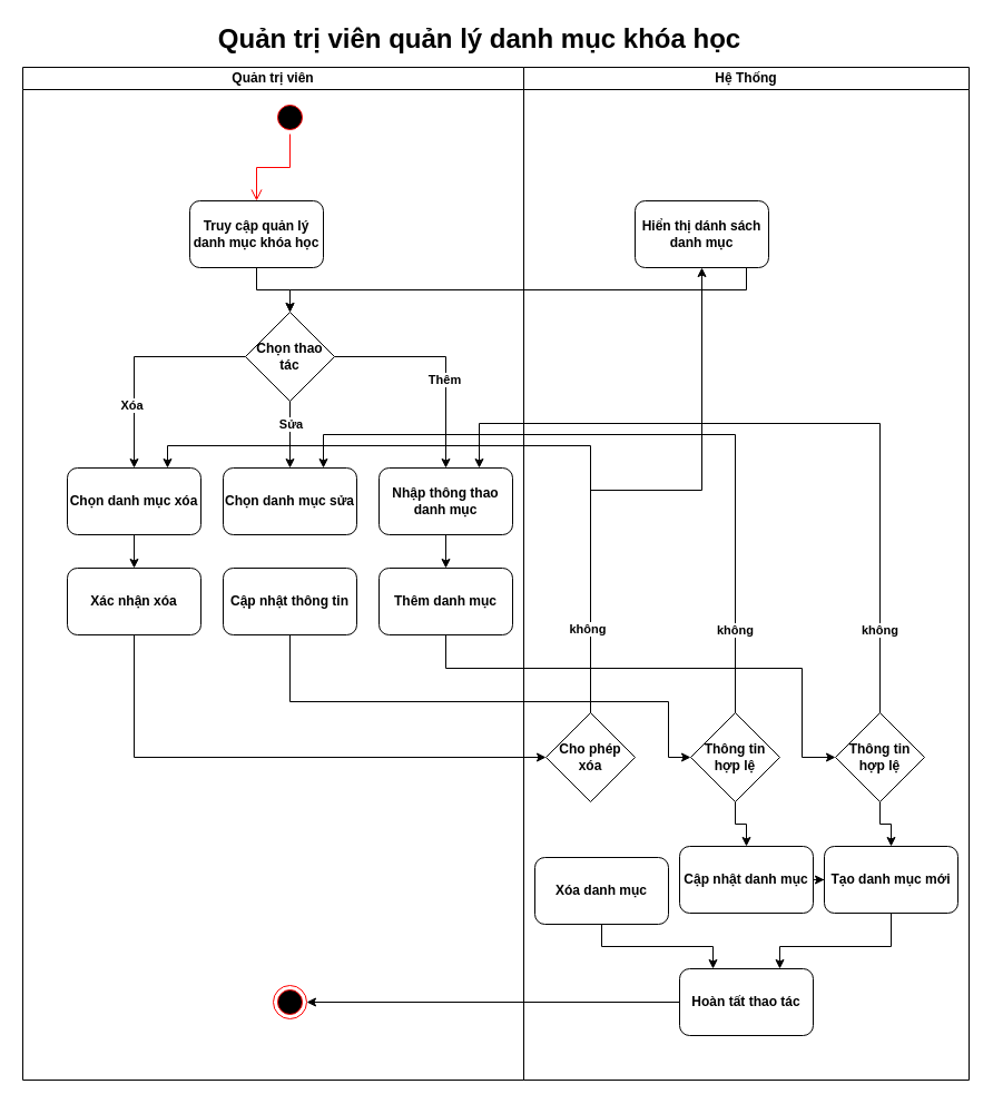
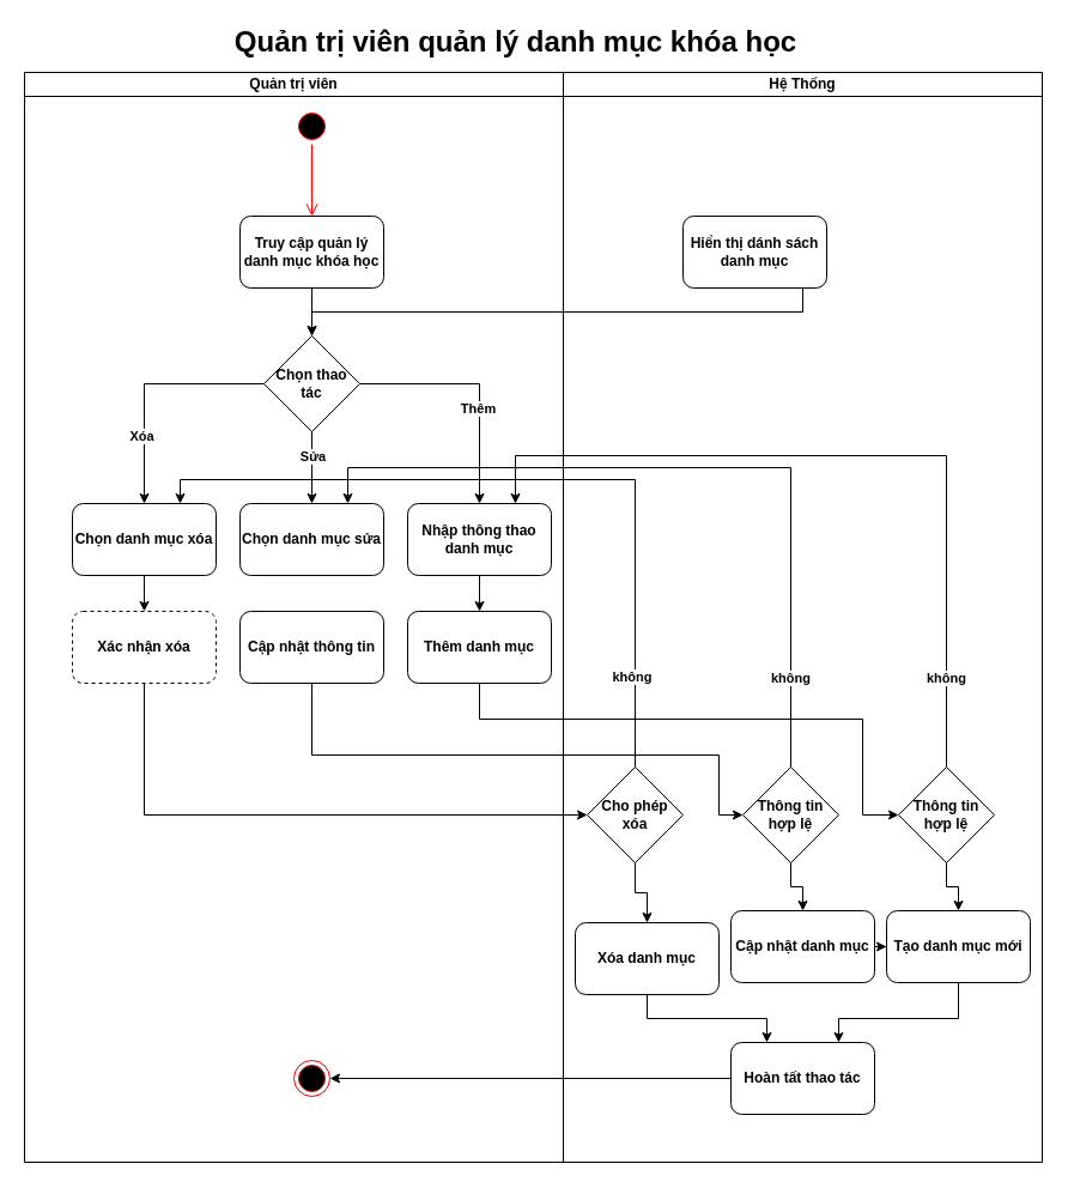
- <mxCell id="17" value="Truy cập quản lý danh mục khóa học" style="rounded=1;whiteSpace=wrap;html=1;fontStyle=1" vertex="1" parent="2"><mxGeometry x="150" y="120" width="120" height="60" as="geometry" /></mxCell>
+ <mxCell id="17" value="Truy cập quản lý danh mục khóa học" style="rounded=1;whiteSpace=wrap;html=1;fontStyle=1" vertex="1" parent="2"><mxGeometry x="180" y="120" width="120" height="60" as="geometry" /></mxCell>
- <mxCell id="24" style="edgeStyle=orthogonalEdgeStyle;rounded=0;orthogonalLoop=1;jettySize=auto;html=1;fontStyle=1;" edge="1" parent="22" source="25" target="23"><mxGeometry relative="1" as="geometry" /></mxCell>
+ <mxCell id="24" style="edgeStyle=orthogonalEdgeStyle;rounded=0;orthogonalLoop=1;jettySize=auto;html=1;fontStyle=1" edge="1" parent="22" source="25" target="32"><mxGeometry relative="1" as="geometry" /></mxCell>
- <mxCell id="18" value="&lt;span style=&quot;color: rgb(0, 0, 0); font-family: Helvetica; font-size: 12px; font-style: normal; font-variant-ligatures: normal; font-variant-caps: normal; letter-spacing: normal; orphans: 2; text-align: center; text-indent: 0px; text-transform: none; widows: 2; word-spacing: 0px; -webkit-text-stroke-width: 0px; white-space: normal; background-color: rgb(251, 251, 251); text-decoration-thickness: initial; text-decoration-style: initial; text-decoration-color: initial; float: none; display: inline !important;&quot;&gt;Xác nhận xóa&lt;/span&gt;" style="rounded=1;whiteSpace=wrap;html=1;fontStyle=1" vertex="1" parent="2"><mxGeometry x="40" y="450" width="120" height="60" as="geometry" /></mxCell>
+ <mxCell id="18" value="&lt;span style=&quot;color: rgb(0, 0, 0); font-family: Helvetica; font-size: 12px; font-style: normal; font-variant-ligatures: normal; font-variant-caps: normal; letter-spacing: normal; orphans: 2; text-align: center; text-indent: 0px; text-transform: none; widows: 2; word-spacing: 0px; -webkit-text-stroke-width: 0px; white-space: normal; background-color: rgb(251, 251, 251); text-decoration-thickness: initial; text-decoration-style: initial; text-decoration-color: initial; float: none; display: inline !important;&quot;&gt;Xác nhận xóa&lt;/span&gt;" style="rounded=1;whiteSpace=wrap;html=1;fontStyle=1;dashed=1;" vertex="1" parent="2"><mxGeometry x="40" y="450" width="120" height="60" as="geometry" /></mxCell>
